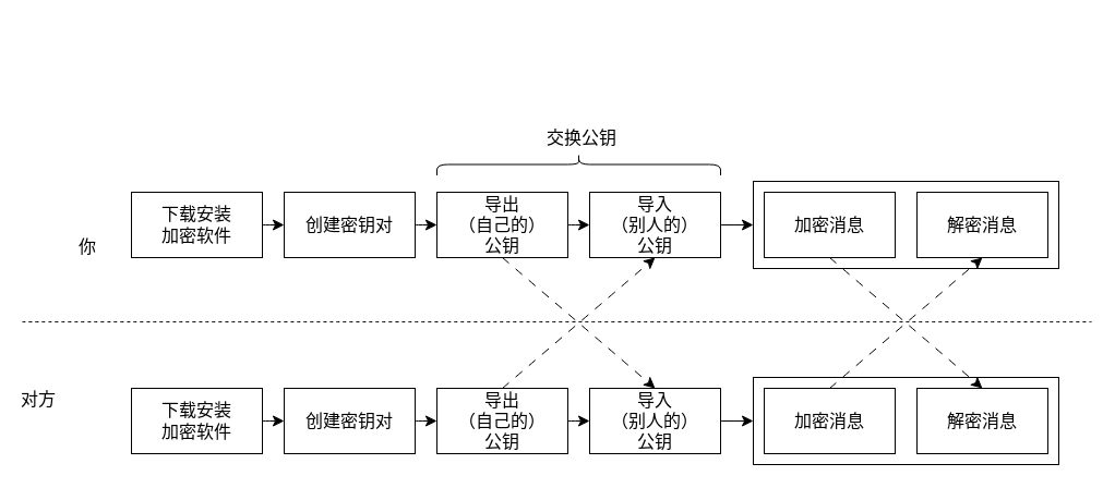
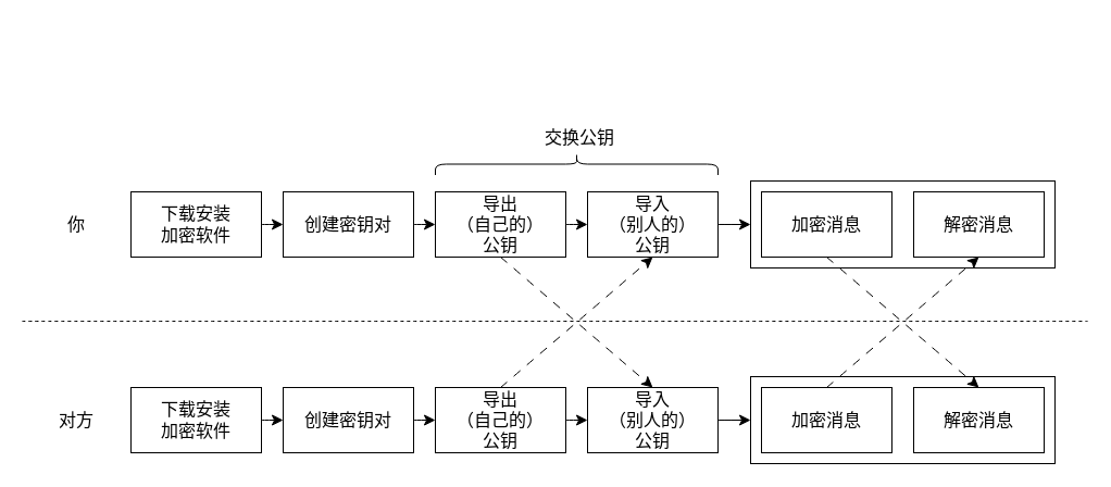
- <mxCell id="14" value="你" style="text;html=1;strokeColor=none;fillColor=none;align=center;verticalAlign=middle;whiteSpace=wrap;rounded=0;fontSize=16;fontFamily=思源黑体;" parent="1" vertex="1"><mxGeometry x="50" y="211" width="60" height="30" as="geometry" /></mxCell>
+ <mxCell id="14" value="你" style="text;html=1;strokeColor=none;fillColor=none;align=center;verticalAlign=middle;whiteSpace=wrap;rounded=0;fontSize=16;fontFamily=思源黑体;" parent="1" vertex="1"><mxGeometry x="40" y="191" width="60" height="30" as="geometry" /></mxCell>
- <mxCell id="26" value="对方" style="text;html=1;strokeColor=none;fillColor=none;align=center;verticalAlign=middle;whiteSpace=wrap;rounded=0;fontSize=16;fontFamily=思源黑体;" parent="1" vertex="1"><mxGeometry x="5" y="351" width="60" height="30" as="geometry" /></mxCell>
+ <mxCell id="26" value="对方" style="text;html=1;strokeColor=none;fillColor=none;align=center;verticalAlign=middle;whiteSpace=wrap;rounded=0;fontSize=16;fontFamily=思源黑体;" parent="1" vertex="1"><mxGeometry x="40" y="371" width="60" height="30" as="geometry" /></mxCell>
